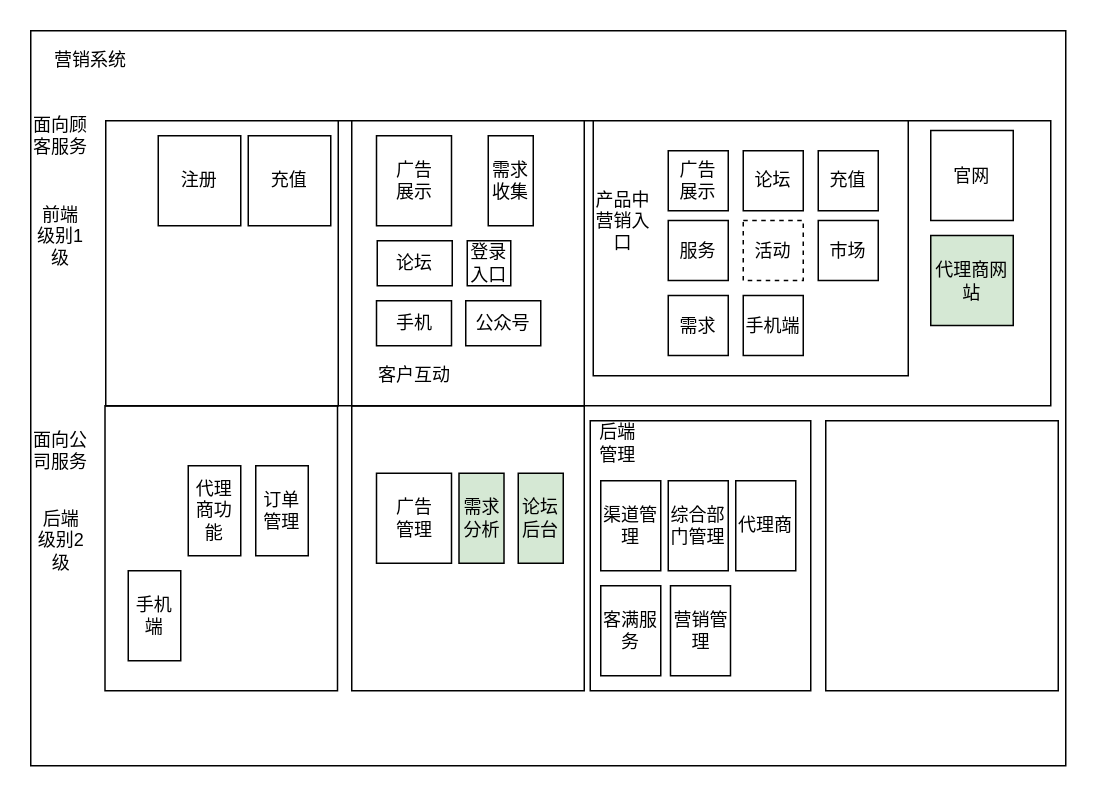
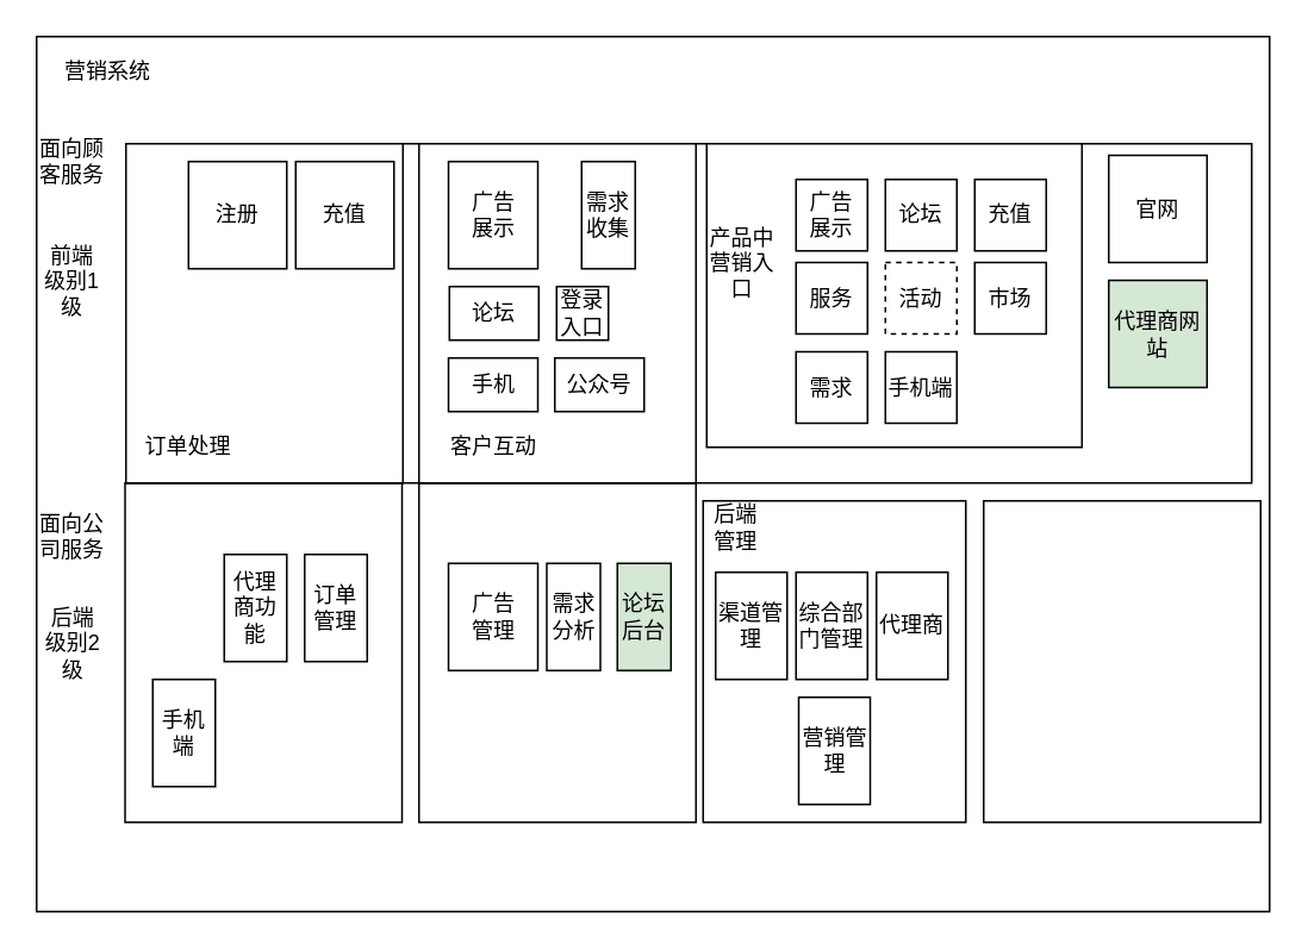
+ <mxCell id="12" value="订单处理" style="text;html=1;strokeColor=none;fillColor=none;align=center;verticalAlign=middle;whiteSpace=wrap;rounded=0;" parent="1" vertex="1"><mxGeometry x="75" y="240" width="60" height="20" as="geometry" /></mxCell>
- <mxCell id="31" value="需求分析" style="rounded=0;whiteSpace=wrap;html=1;fillColor=#d5e8d4;" parent="1" vertex="1"><mxGeometry x="305.5" y="315" width="30" height="60" as="geometry" /></mxCell>
+ <mxCell id="31" value="需求分析" style="rounded=0;whiteSpace=wrap;html=1;" parent="1" vertex="1"><mxGeometry x="305.5" y="315" width="30" height="60" as="geometry" /></mxCell>
- <mxCell id="43" value="客满服务" style="rounded=0;whiteSpace=wrap;html=1;" parent="1" vertex="1"><mxGeometry x="400" y="390" width="40" height="60" as="geometry" /></mxCell>
